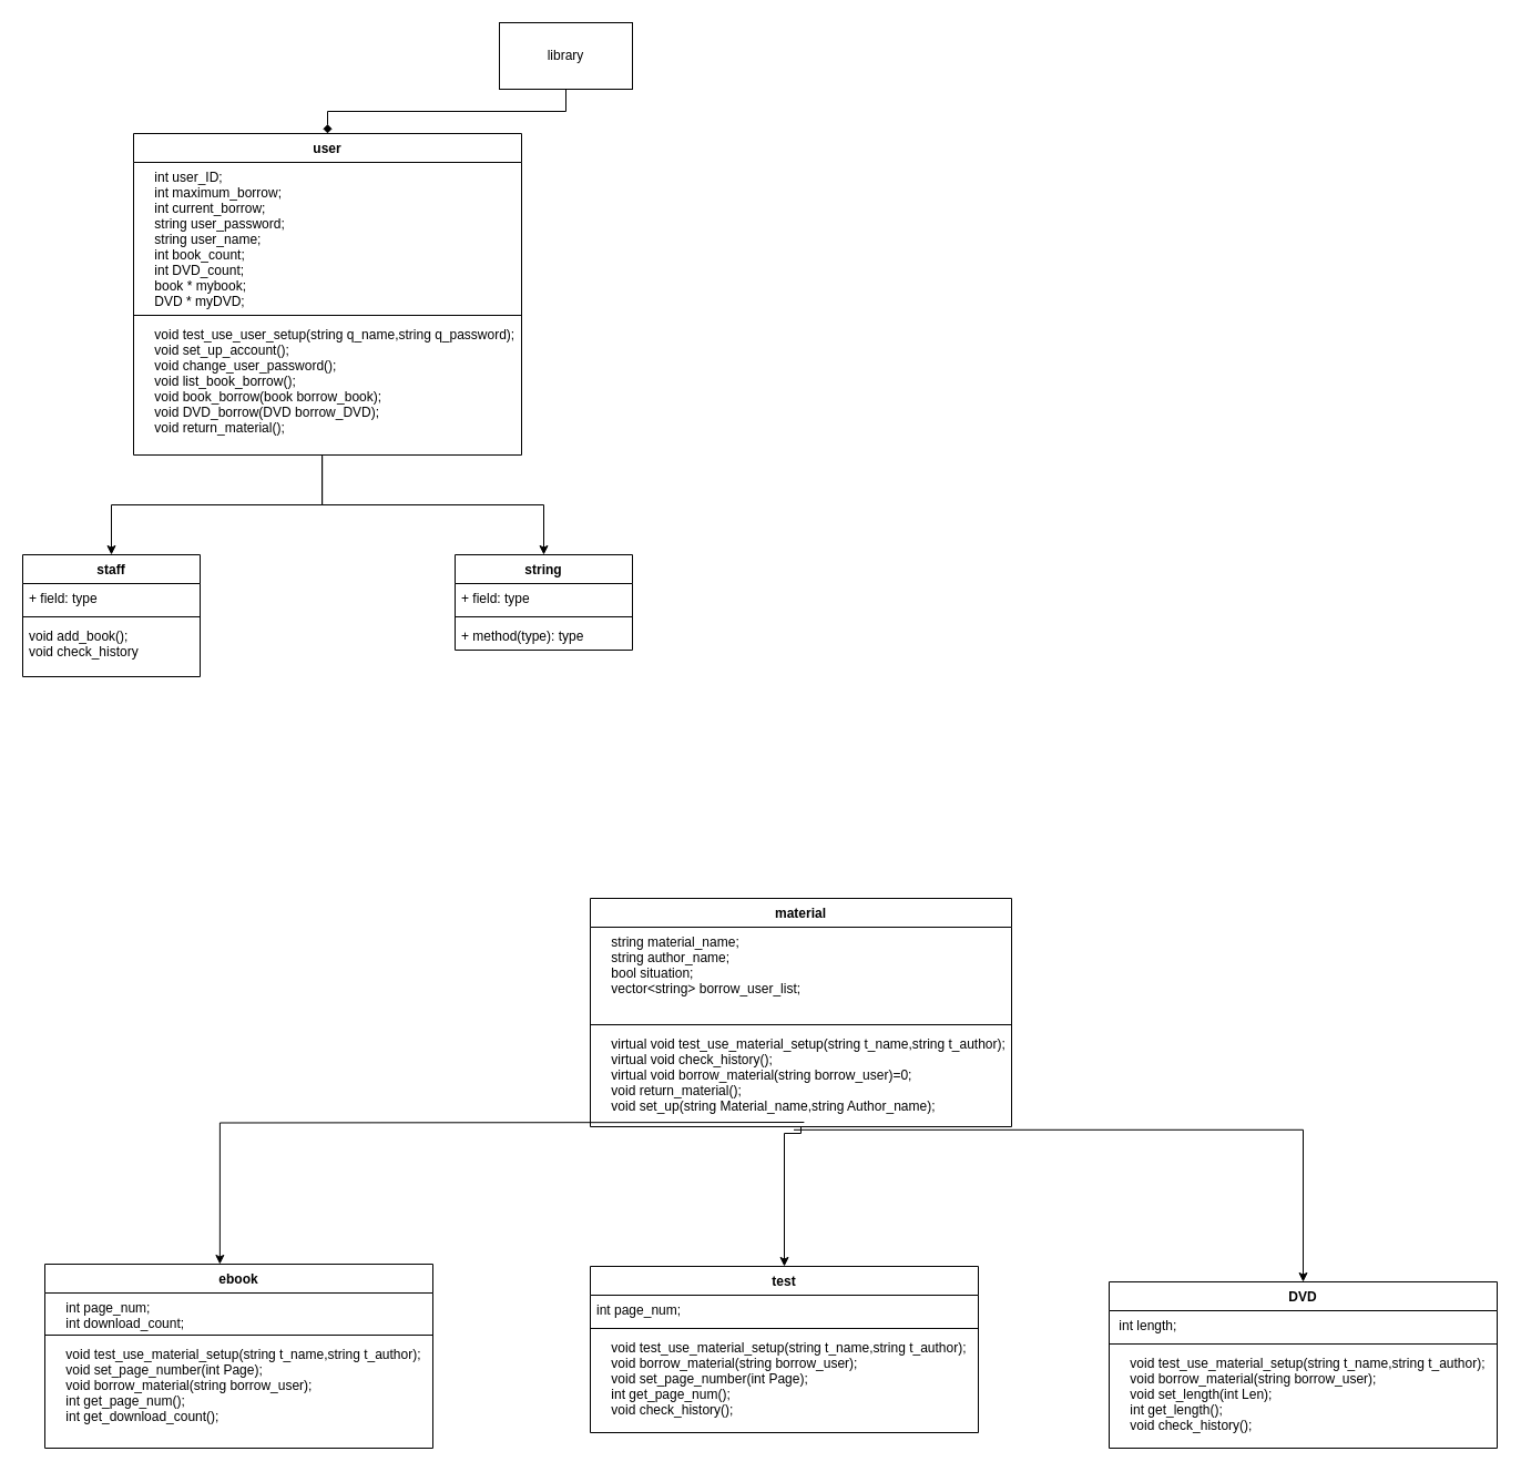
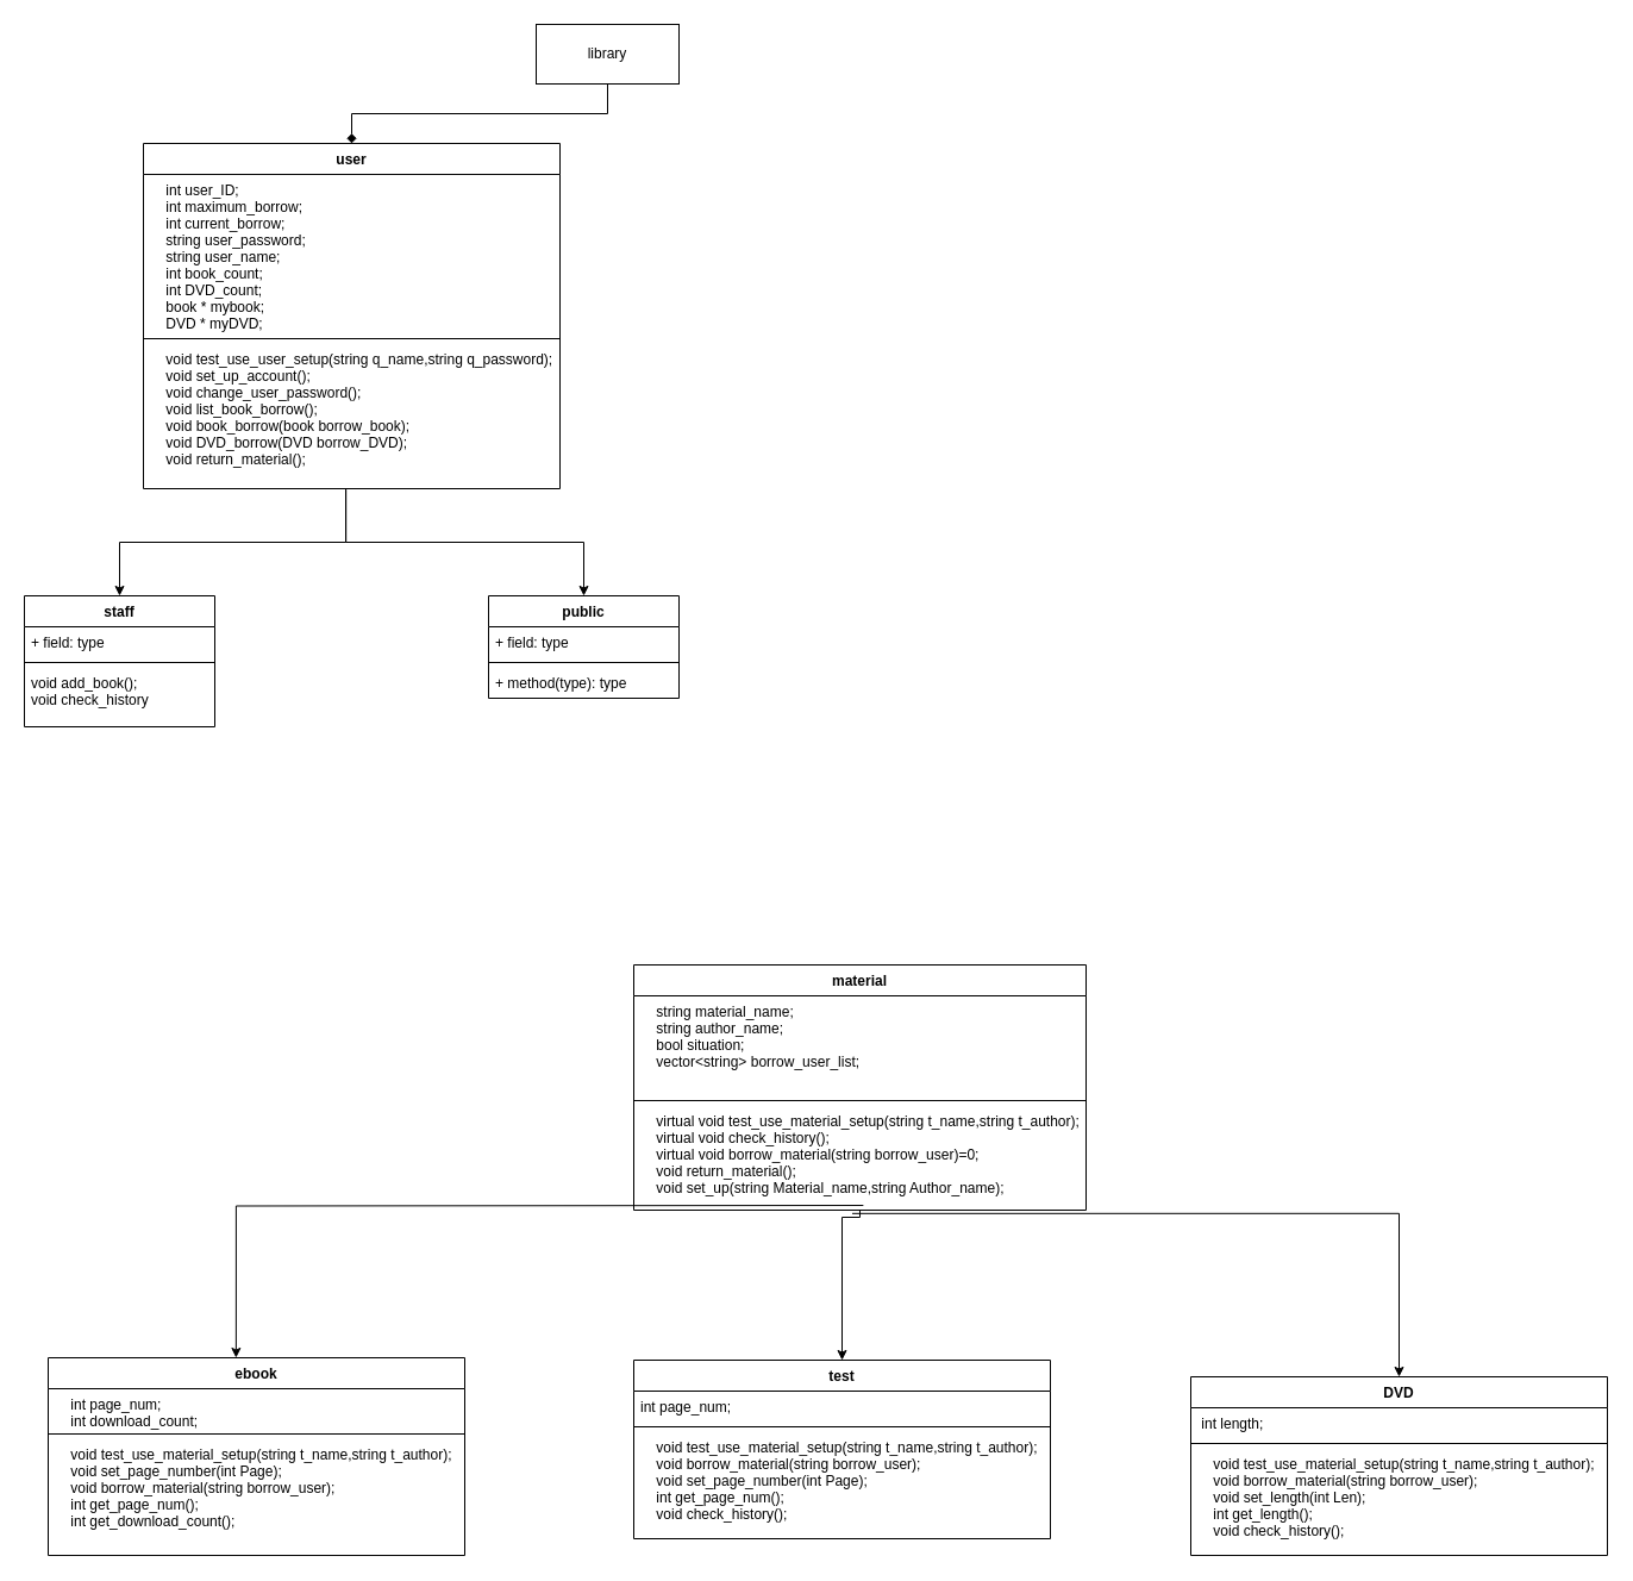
- <mxCell id="3" value="library" style="rounded=0;whiteSpace=wrap;html=1;" parent="1" vertex="1"><mxGeometry x="450" y="20" width="120" height="60" as="geometry" /></mxCell>
+ <mxCell id="3" value="library" style="rounded=0;whiteSpace=wrap;html=1;" parent="1" vertex="1"><mxGeometry x="450" y="20" width="120" height="50" as="geometry" /></mxCell>
- <mxCell id="13" value="string" style="swimlane;fontStyle=1;align=center;verticalAlign=top;childLayout=stackLayout;horizontal=1;startSize=26;horizontalStack=0;resizeParent=1;resizeParentMax=0;resizeLast=0;collapsible=1;marginBottom=0;" parent="1" vertex="1"><mxGeometry x="410" y="500" width="160" height="86" as="geometry" /></mxCell>
+ <mxCell id="13" value="public" style="swimlane;fontStyle=1;align=center;verticalAlign=top;childLayout=stackLayout;horizontal=1;startSize=26;horizontalStack=0;resizeParent=1;resizeParentMax=0;resizeLast=0;collapsible=1;marginBottom=0;" parent="1" vertex="1"><mxGeometry x="410" y="500" width="160" height="86" as="geometry" /></mxCell>
